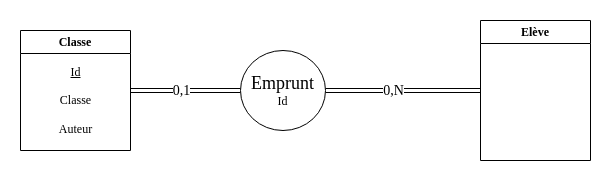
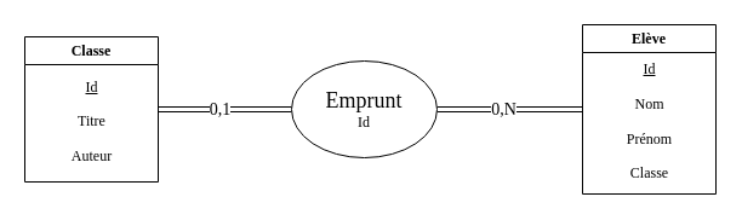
- <mxCell id="8" value="&lt;font style=&quot;font-size: 18px;&quot;&gt;Emprunt&lt;/font&gt;&lt;br&gt;Id" style="ellipse;whiteSpace=wrap;html=1;fontFamily=FiraCode Nerd Font Propo;" parent="1" vertex="1"><mxGeometry x="240" y="50" width="85" height="80" as="geometry" /></mxCell>
+ <mxCell id="8" value="&lt;font style=&quot;font-size: 18px;&quot;&gt;Emprunt&lt;/font&gt;&lt;br&gt;Id" style="ellipse;whiteSpace=wrap;html=1;fontFamily=FiraCode Nerd Font Propo;" parent="1" vertex="1"><mxGeometry x="240" y="50" width="120" height="80" as="geometry" /></mxCell>
- <mxCell id="5" value="&lt;u&gt;Id&lt;/u&gt;&lt;br&gt;&lt;br&gt;Classe&lt;br&gt;&lt;br&gt;Auteur" style="text;html=1;align=center;verticalAlign=middle;resizable=0;points=[];autosize=1;strokeColor=none;fillColor=none;fontFamily=FiraCode Nerd Font Propo;" parent="4" vertex="1"><mxGeometry x="20" y="25" width="70" height="90" as="geometry" /></mxCell>
+ <mxCell id="5" value="&lt;u&gt;Id&lt;/u&gt;&lt;br&gt;&lt;br&gt;Titre&lt;br&gt;&lt;br&gt;Auteur" style="text;html=1;align=center;verticalAlign=middle;resizable=0;points=[];autosize=1;strokeColor=none;fillColor=none;fontFamily=FiraCode Nerd Font Propo;" parent="4" vertex="1"><mxGeometry x="20" y="25" width="70" height="90" as="geometry" /></mxCell>
+ <mxCell id="10" value="&lt;u&gt;Id&lt;/u&gt;&lt;br&gt;&lt;br&gt;Nom&lt;br&gt;&lt;br&gt;Prénom&lt;br&gt;&lt;br&gt;Classe" style="text;html=1;align=center;verticalAlign=middle;resizable=0;points=[];autosize=1;strokeColor=none;fillColor=none;fontFamily=FiraCode Nerd Font Propo;" parent="9" vertex="1"><mxGeometry x="20" y="25" width="70" height="110" as="geometry" /></mxCell>
